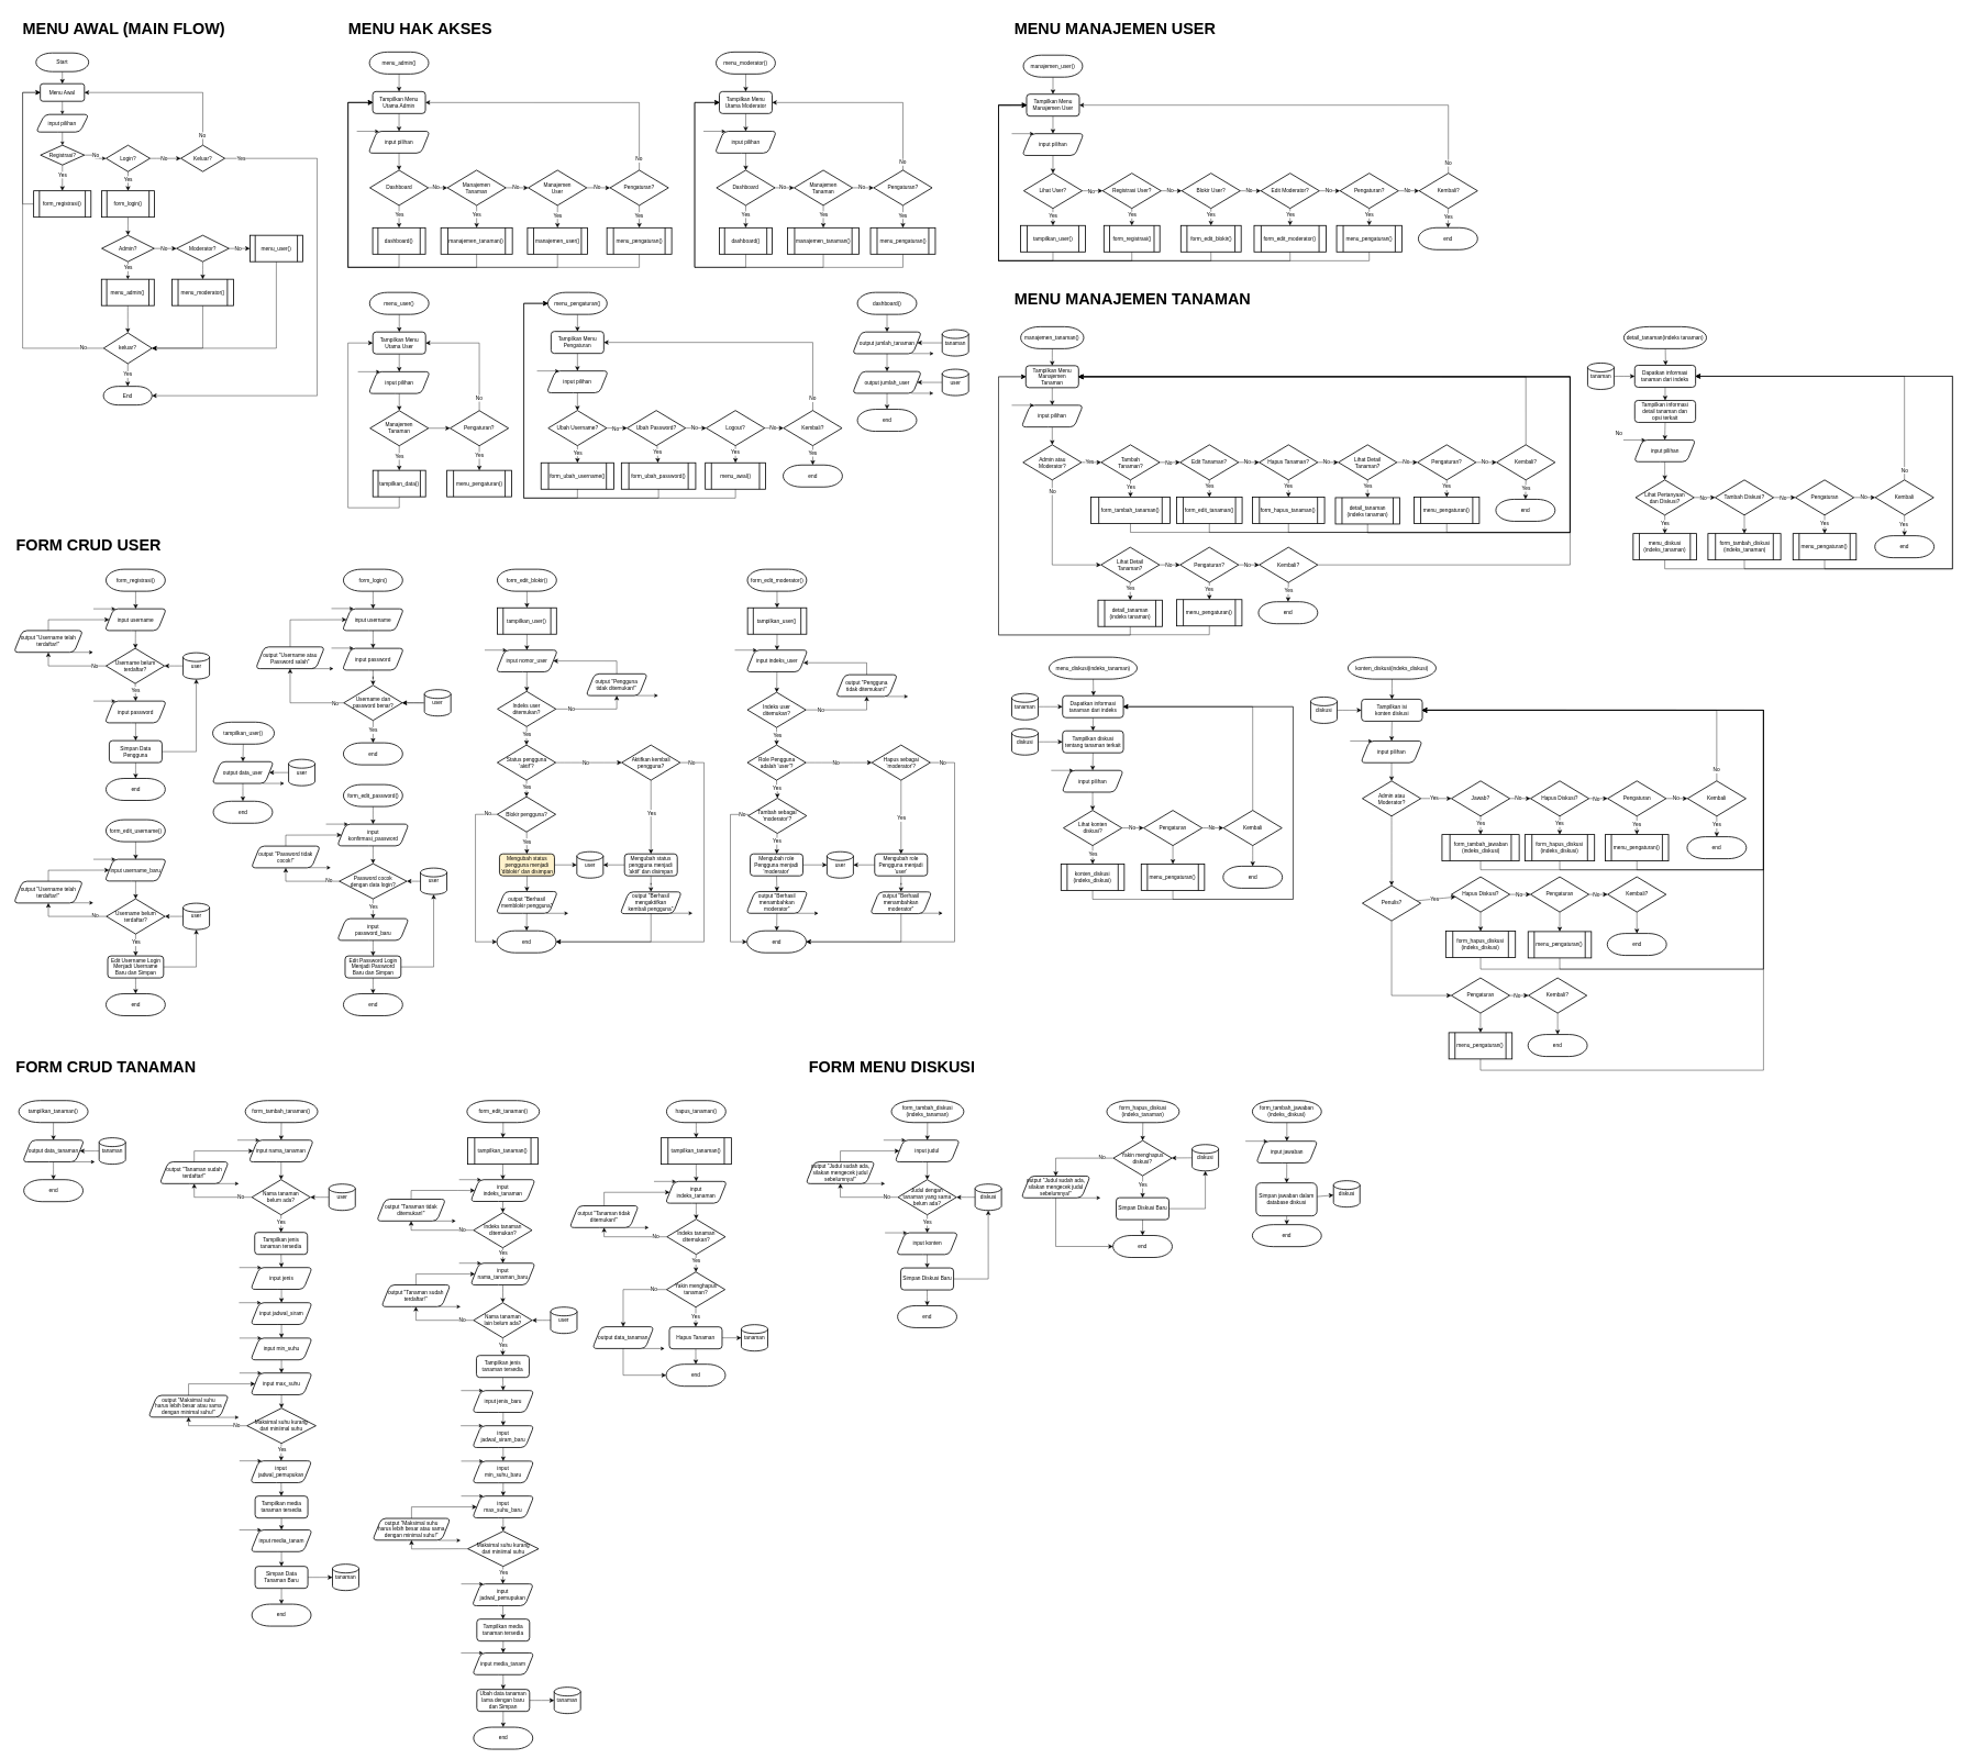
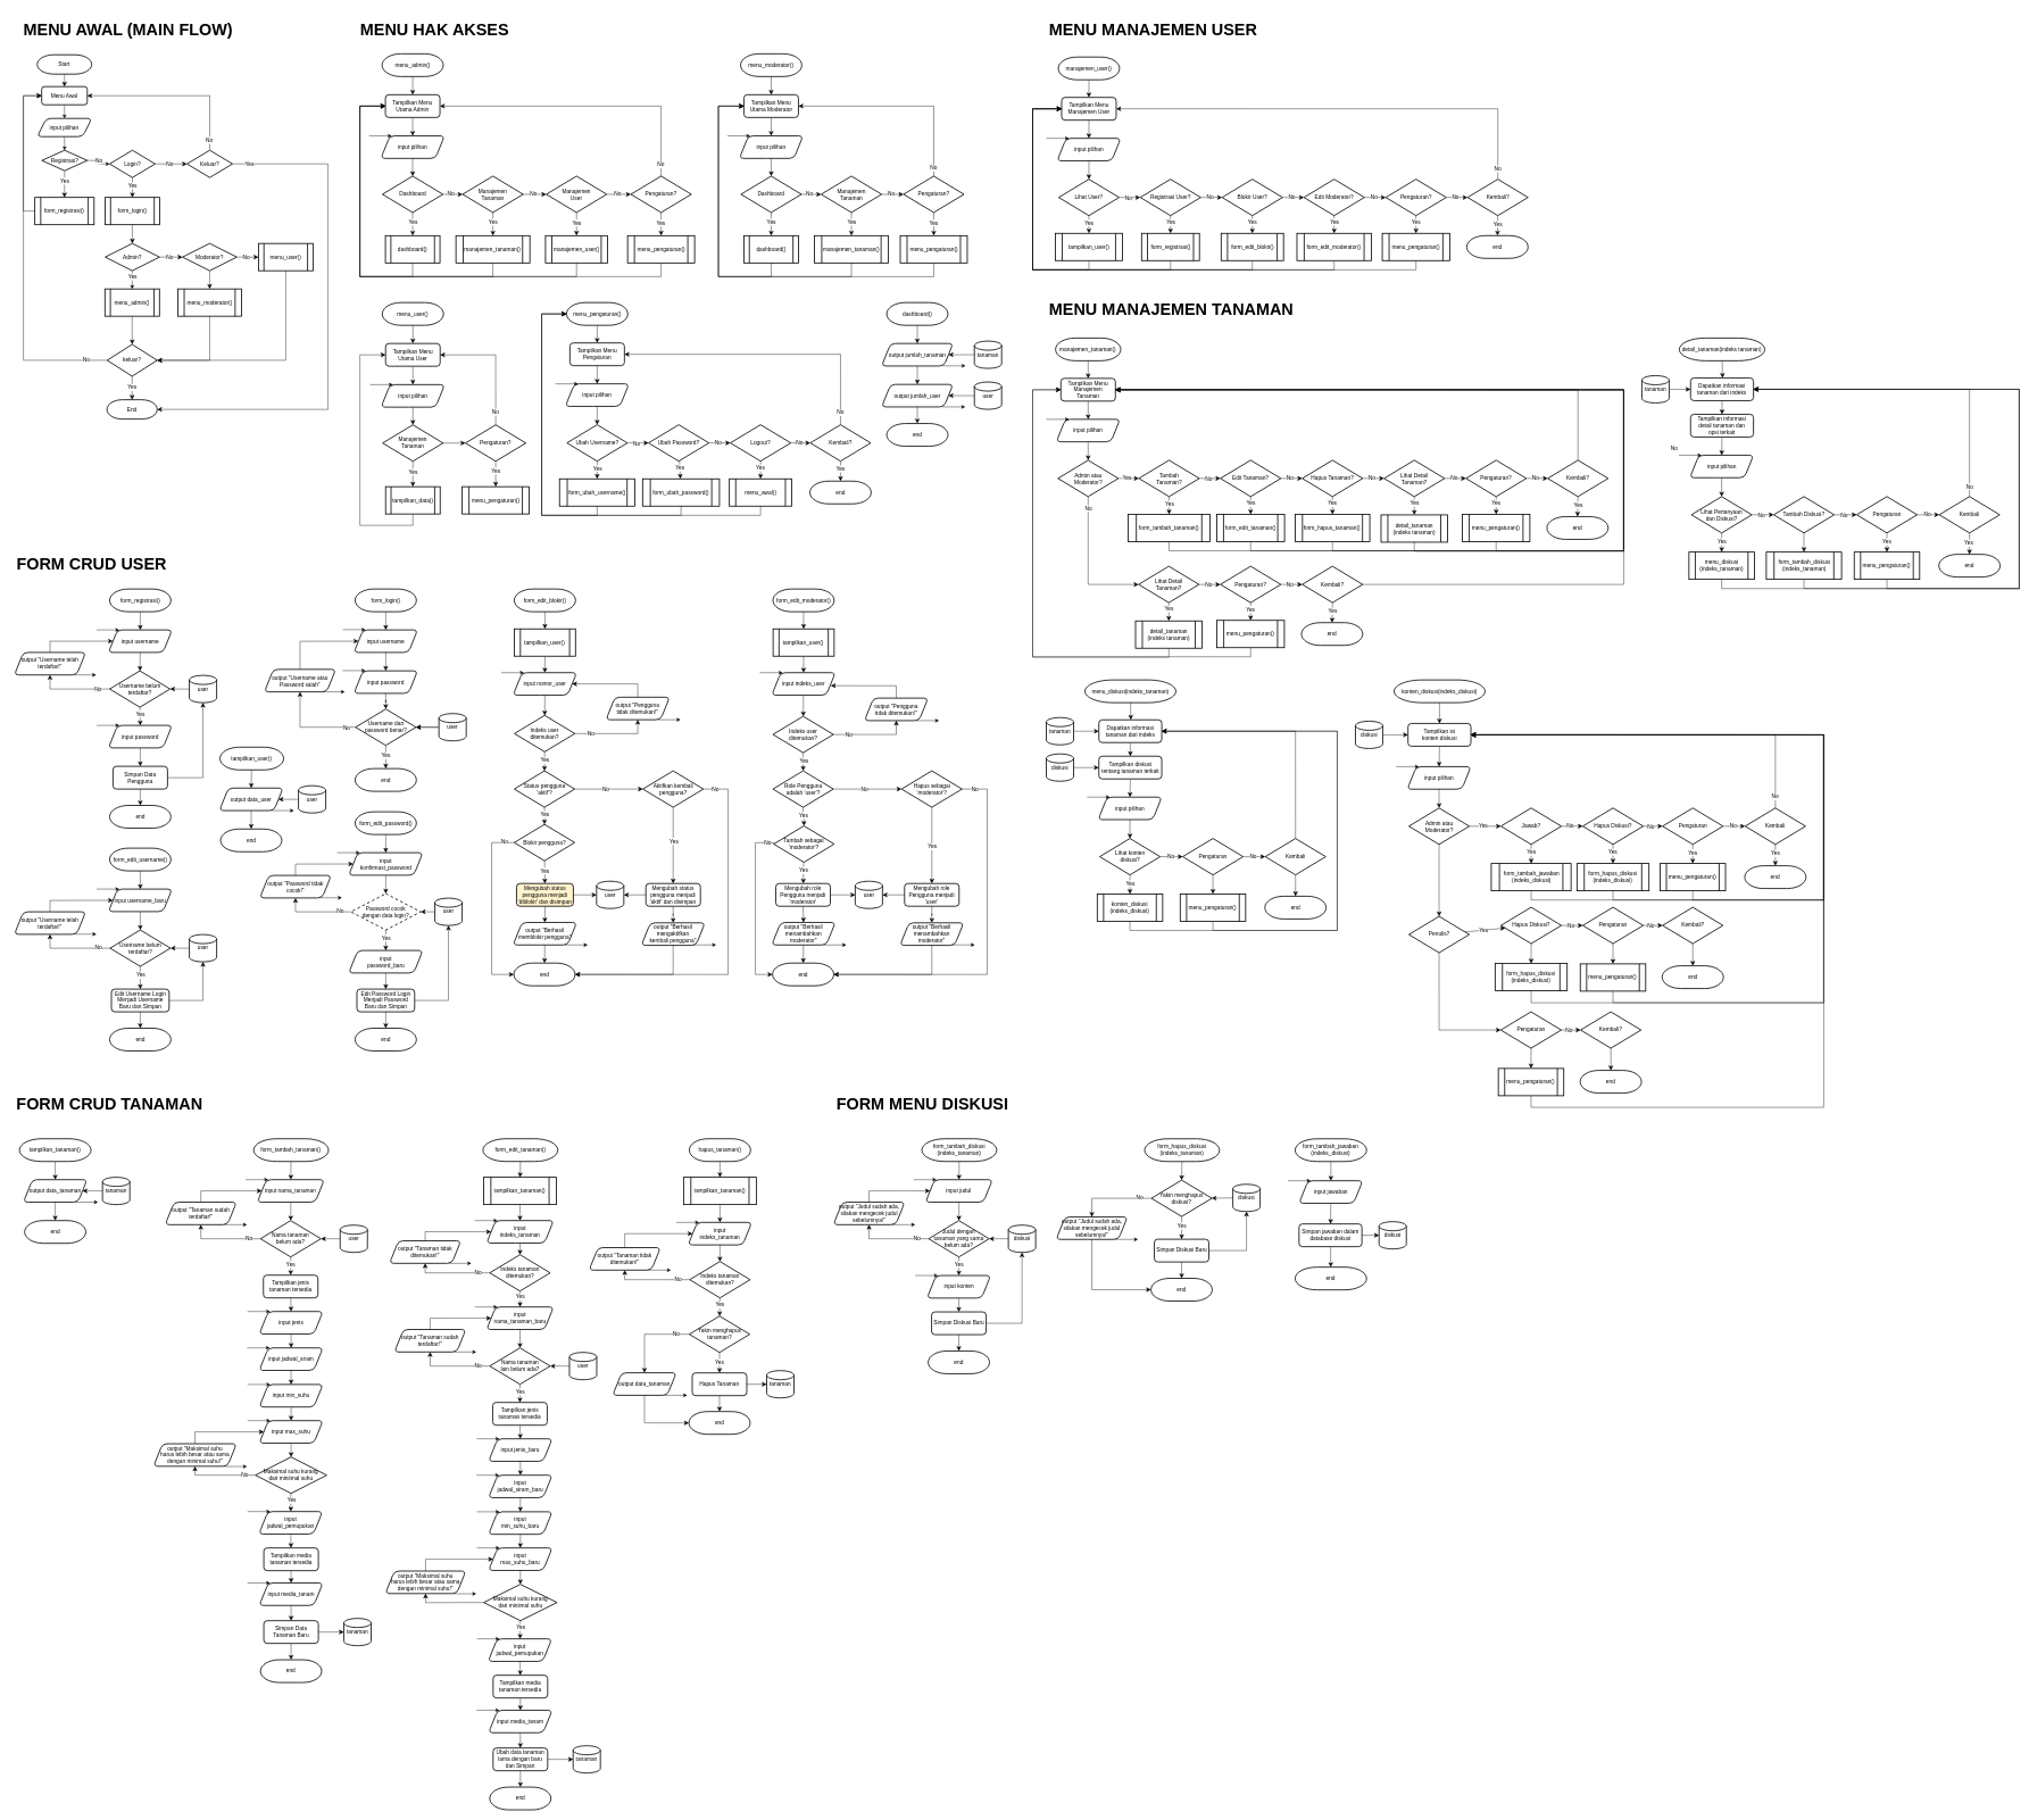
- <mxCell id="344" value="Password cocok&lt;div&gt;dengan data login?&lt;/div&gt;" style="rhombus;whiteSpace=wrap;html=1;strokeWidth=2;rounded=0;" vertex="1" parent="1"><mxGeometry x="771.28" y="1965" width="153.5" height="80" as="geometry" /></mxCell>
+ <mxCell id="344" value="Password cocok&lt;div&gt;dengan data login?&lt;/div&gt;" style="rhombus;whiteSpace=wrap;html=1;strokeWidth=2;rounded=0;dashed=1;" vertex="1" parent="1"><mxGeometry x="771.28" y="1965" width="153.5" height="80" as="geometry" /></mxCell>
- <mxCell id="774" value="Simpan jawaban dalam database diskusi" style="rounded=1;whiteSpace=wrap;html=1;strokeWidth=2;" vertex="1" parent="1"><mxGeometry x="2856.88" y="2691.51" width="138.37" height="75" as="geometry" /></mxCell>
+ <mxCell id="774" value="Simpan jawaban dalam database diskusi" style="rounded=1;whiteSpace=wrap;html=1;strokeWidth=2;" vertex="1" parent="1"><mxGeometry x="2856.88" y="2691.51" width="138.37" height="50" as="geometry" /></mxCell>
